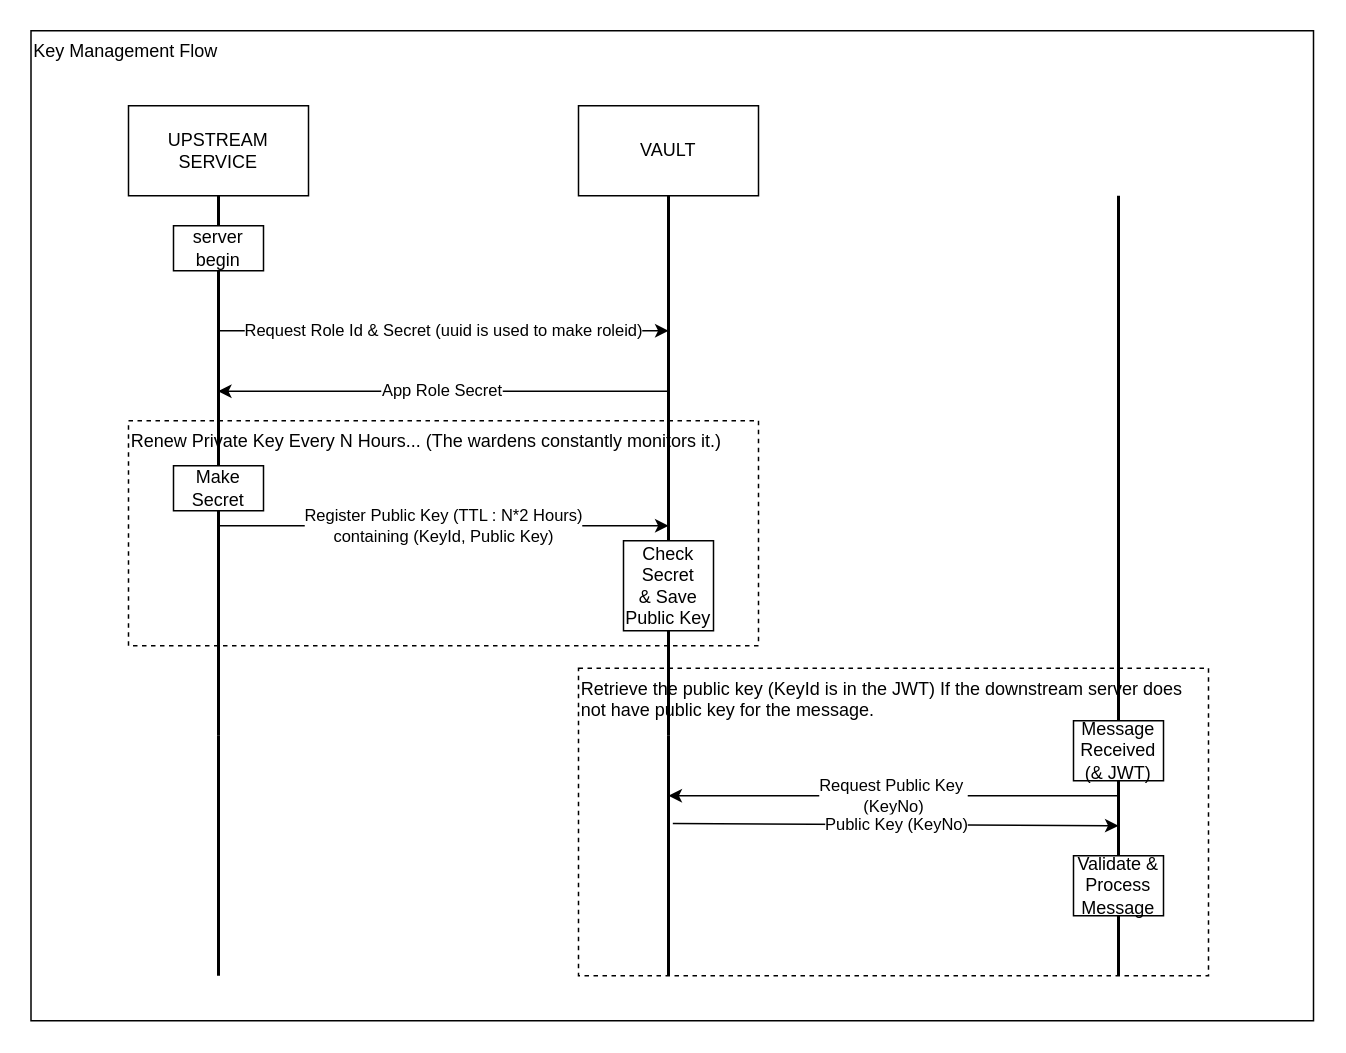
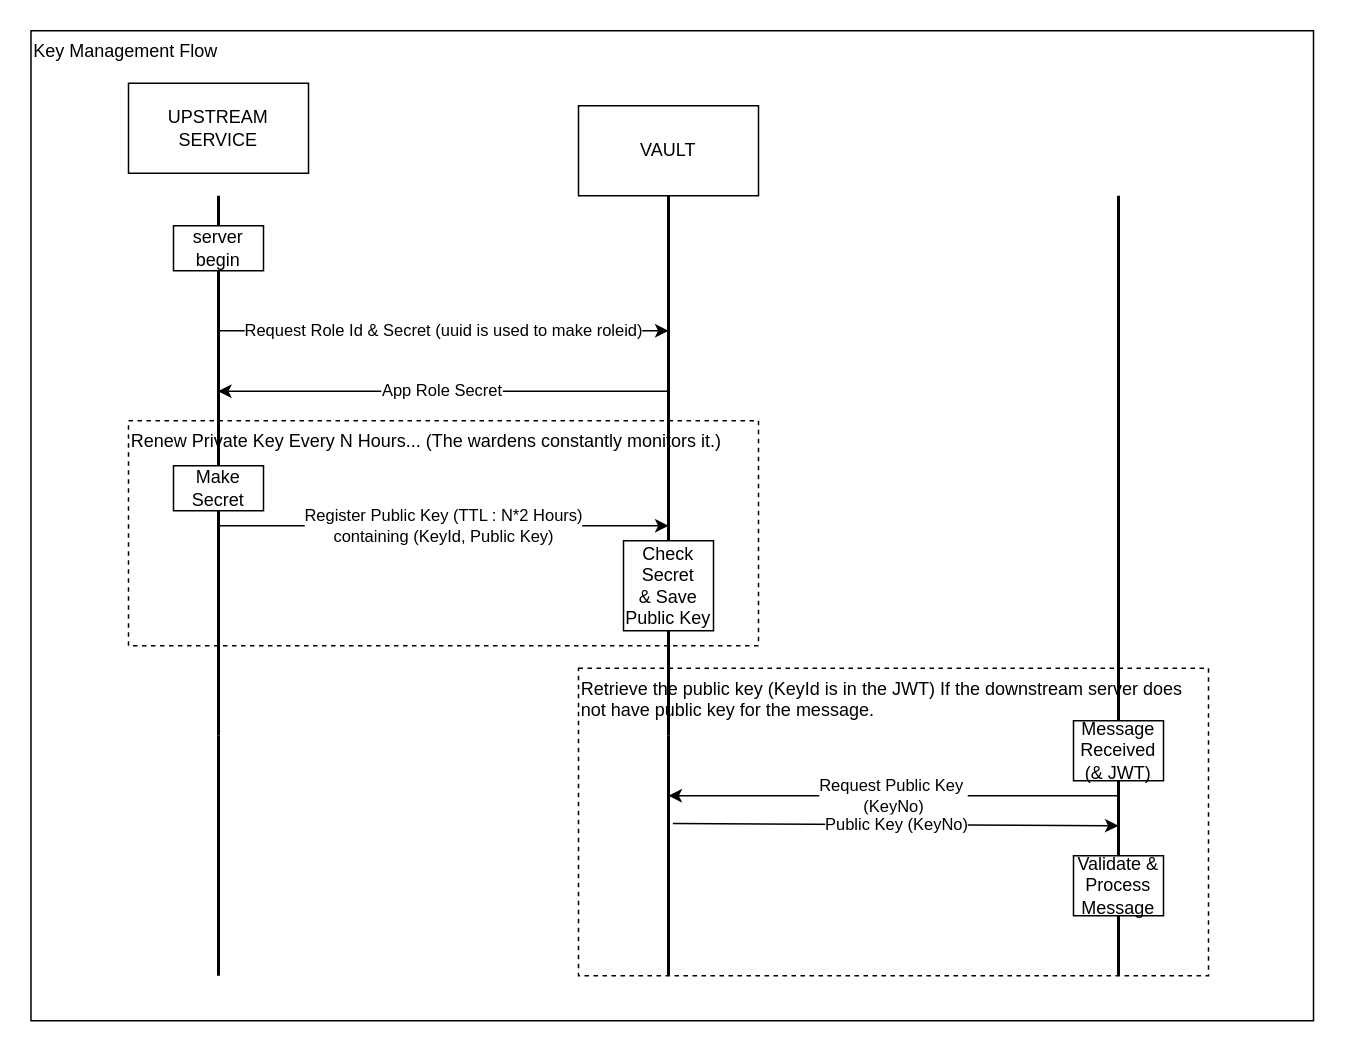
- <mxCell id="6" value="UPSTREAM&lt;br&gt;SERVICE" style="rounded=0;whiteSpace=wrap;html=1;" vertex="1" parent="1"><mxGeometry x="85" y="70" width="120" height="60" as="geometry" /></mxCell>
+ <mxCell id="6" value="UPSTREAM&lt;br&gt;SERVICE" style="rounded=0;whiteSpace=wrap;html=1;" vertex="1" parent="1"><mxGeometry x="85" y="55" width="120" height="60" as="geometry" /></mxCell>
